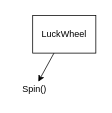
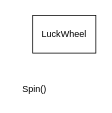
- <mxCell id="4" value="" style="endArrow=classic;html=1;" edge="1" parent="1" source="2" target="3"><mxGeometry width="50" height="50" relative="1" as="geometry"><mxPoint x="35" y="168" as="sourcePoint" /><mxPoint x="85" y="118" as="targetPoint" /></mxGeometry></mxCell>
